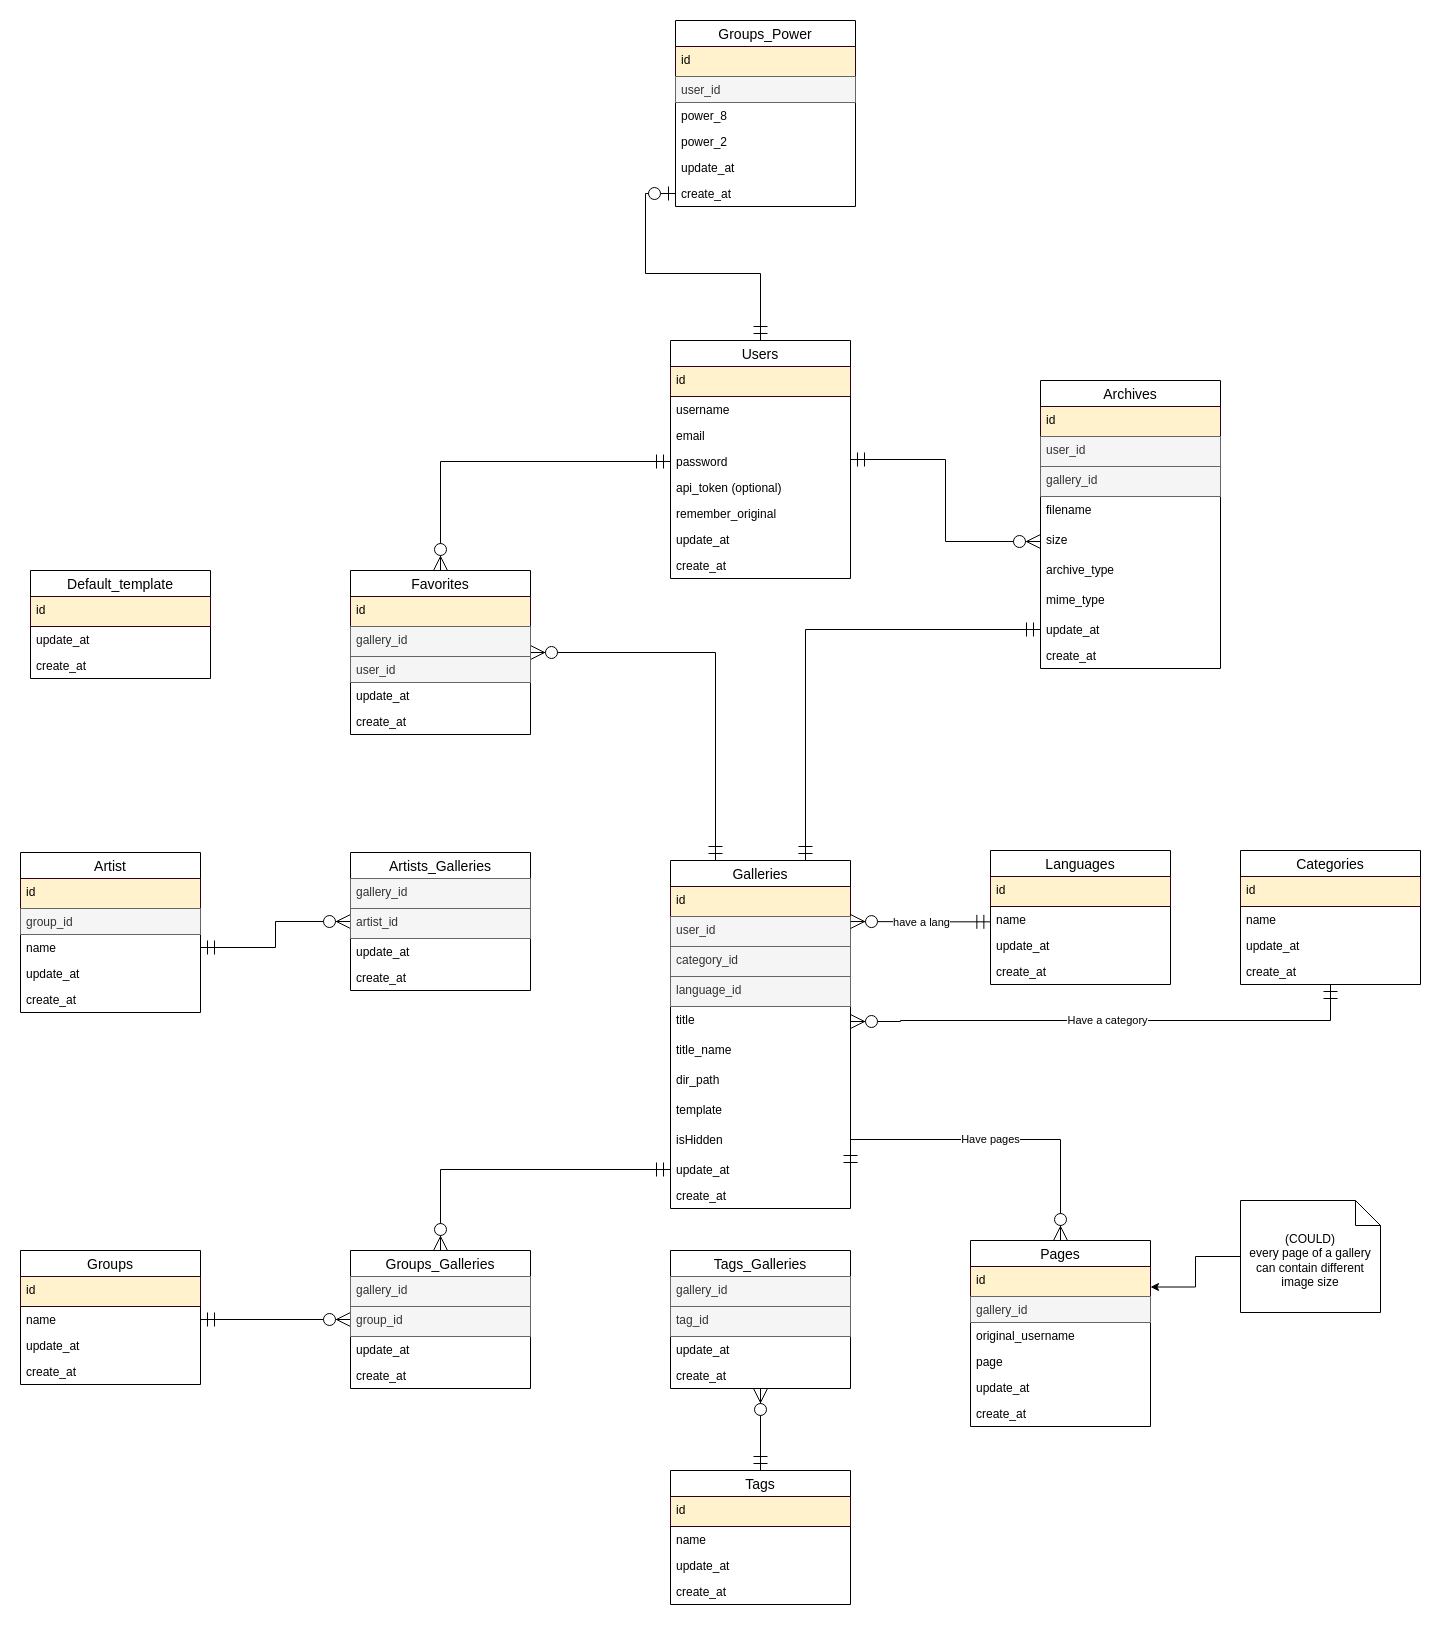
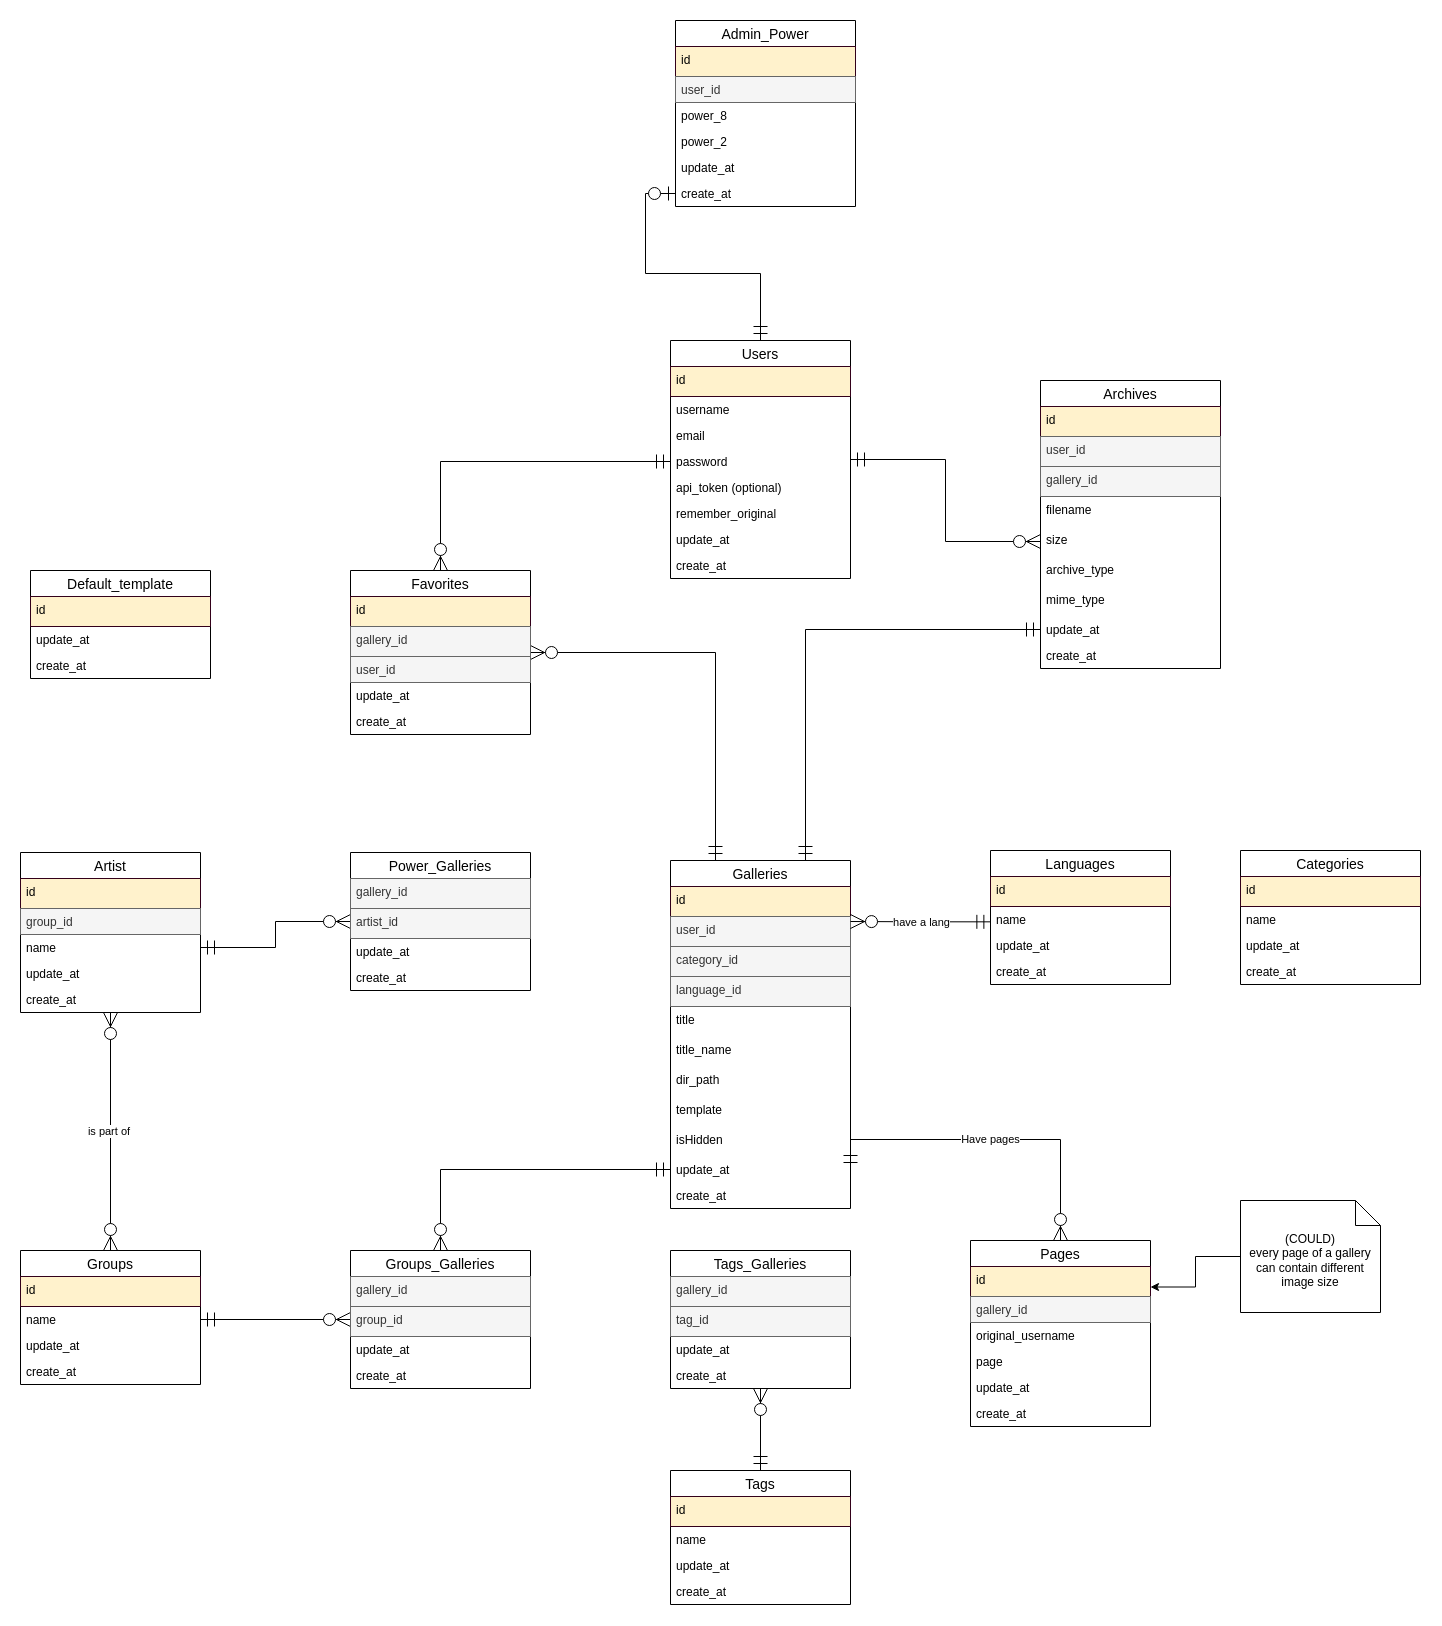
- <mxCell id="42" value="Groups_Power" style="swimlane;fontStyle=0;childLayout=stackLayout;horizontal=1;startSize=26;horizontalStack=0;resizeParent=1;resizeParentMax=0;resizeLast=0;collapsible=1;marginBottom=0;align=center;fontSize=14;" parent="1" vertex="1"><mxGeometry x="675" y="20" width="180" height="186" as="geometry"><mxRectangle x="310" y="220" width="50" height="26" as="alternateBounds" /></mxGeometry></mxCell>
+ <mxCell id="42" value="Admin_Power" style="swimlane;fontStyle=0;childLayout=stackLayout;horizontal=1;startSize=26;horizontalStack=0;resizeParent=1;resizeParentMax=0;resizeLast=0;collapsible=1;marginBottom=0;align=center;fontSize=14;" parent="1" vertex="1"><mxGeometry x="675" y="20" width="180" height="186" as="geometry"><mxRectangle x="310" y="220" width="50" height="26" as="alternateBounds" /></mxGeometry></mxCell>
- <mxCell id="81" value="Artists_Galleries" style="swimlane;fontStyle=0;childLayout=stackLayout;horizontal=1;startSize=26;horizontalStack=0;resizeParent=1;resizeParentMax=0;resizeLast=0;collapsible=1;marginBottom=0;align=center;fontSize=14;" parent="1" vertex="1"><mxGeometry x="350" y="852" width="180" height="138" as="geometry"><mxRectangle x="310" y="220" width="50" height="26" as="alternateBounds" /></mxGeometry></mxCell>
+ <mxCell id="81" value="Power_Galleries" style="swimlane;fontStyle=0;childLayout=stackLayout;horizontal=1;startSize=26;horizontalStack=0;resizeParent=1;resizeParentMax=0;resizeLast=0;collapsible=1;marginBottom=0;align=center;fontSize=14;" parent="1" vertex="1"><mxGeometry x="350" y="852" width="180" height="138" as="geometry"><mxRectangle x="310" y="220" width="50" height="26" as="alternateBounds" /></mxGeometry></mxCell>
- <mxCell id="30" value="Have a category" style="edgeStyle=orthogonalEdgeStyle;rounded=0;orthogonalLoop=1;jettySize=auto;html=1;startArrow=ERmandOne;startFill=0;startSize=12;endArrow=ERzeroToMany;endFill=1;endSize=12;entryX=1;entryY=0.5;entryDx=0;entryDy=0;" parent="1" source="31" target="8" edge="1"><mxGeometry relative="1" as="geometry"><Array as="points"><mxPoint x="1330" y="1020" /><mxPoint x="900" y="1020" /><mxPoint x="850" y="1021" /></Array></mxGeometry></mxCell>
+ <mxCell id="60" value="is part of&amp;nbsp;" style="edgeStyle=orthogonalEdgeStyle;rounded=0;orthogonalLoop=1;jettySize=auto;html=1;entryX=0.5;entryY=0;entryDx=0;entryDy=0;startArrow=ERzeroToMany;startFill=1;endArrow=ERzeroToMany;endFill=1;endSize=12;startSize=12;" parent="1" source="61" target="67" edge="1"><mxGeometry relative="1" as="geometry" /></mxCell>
